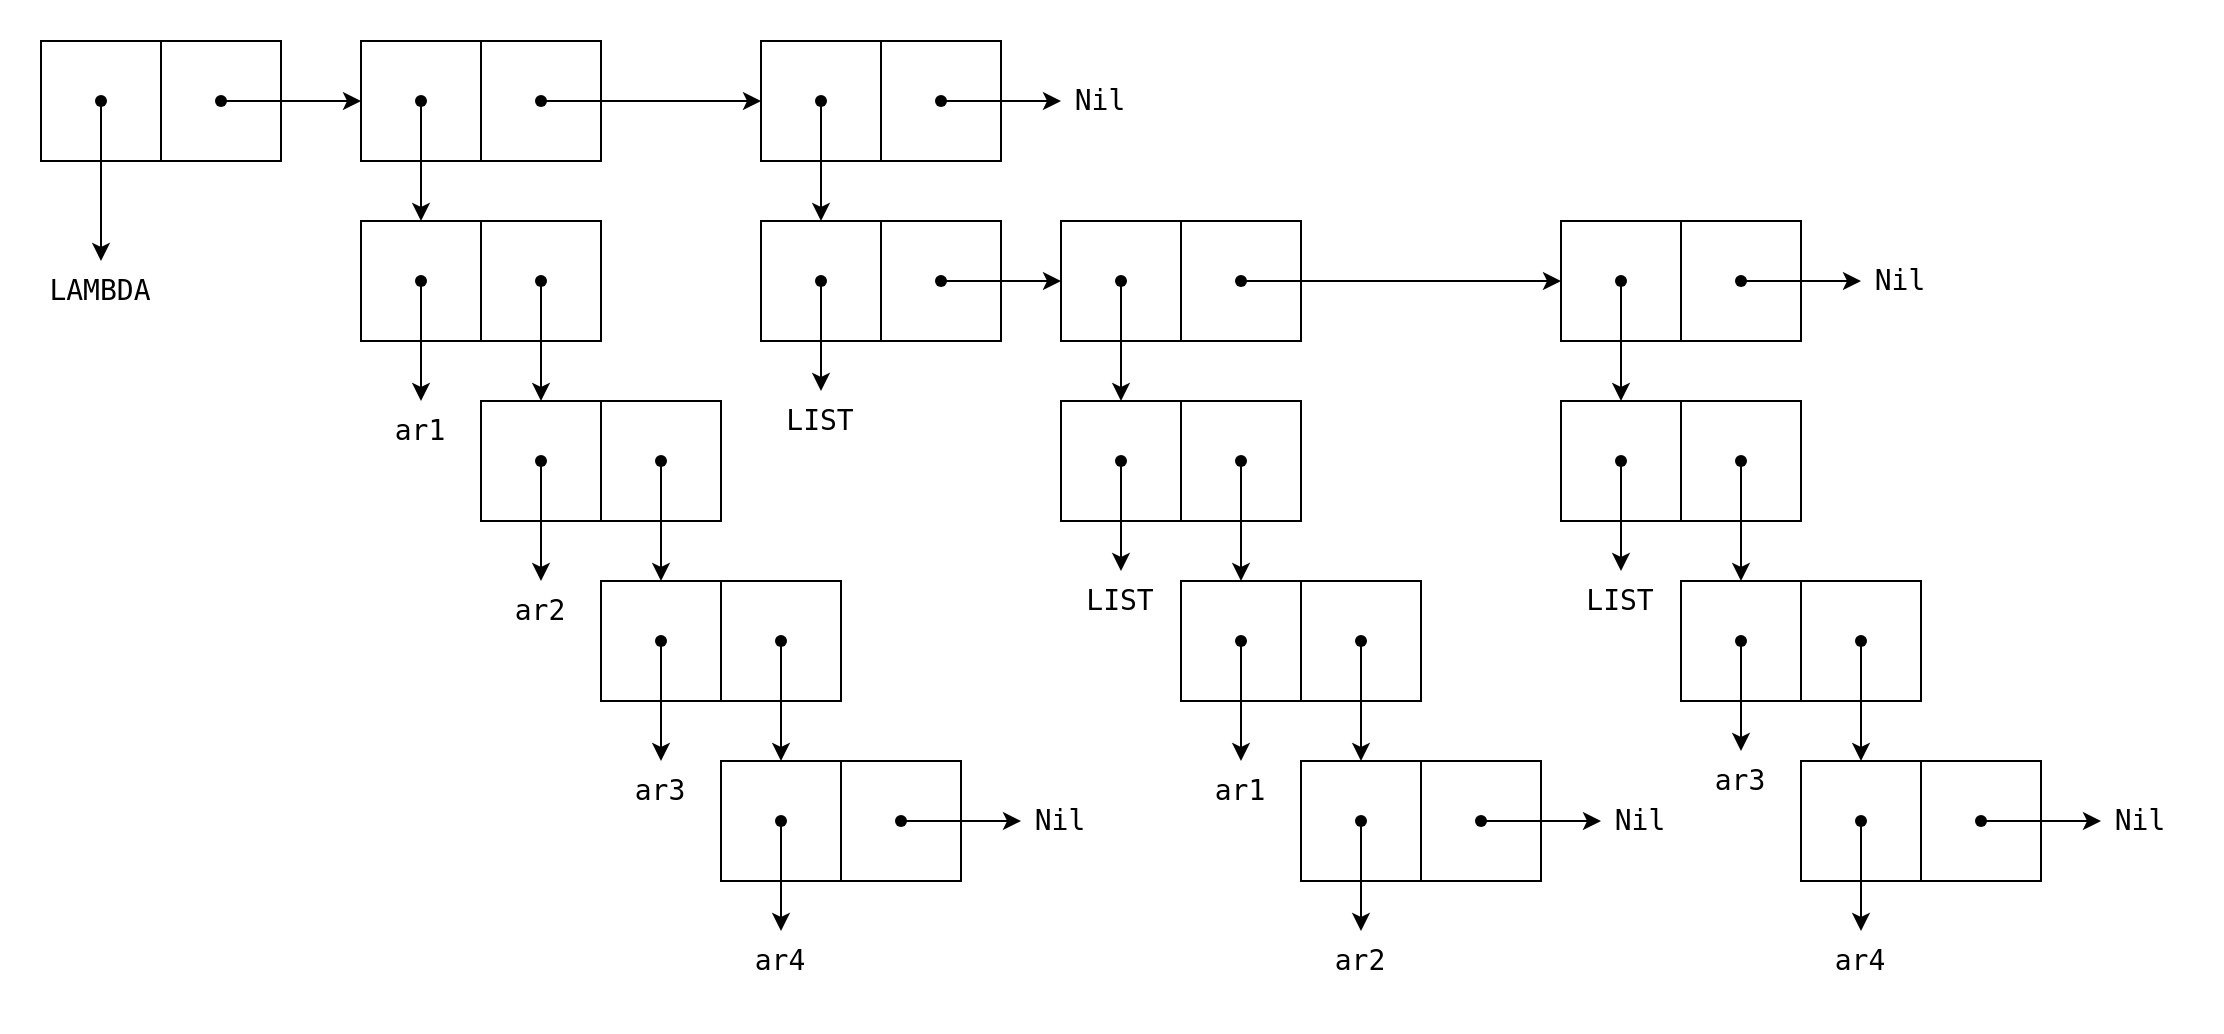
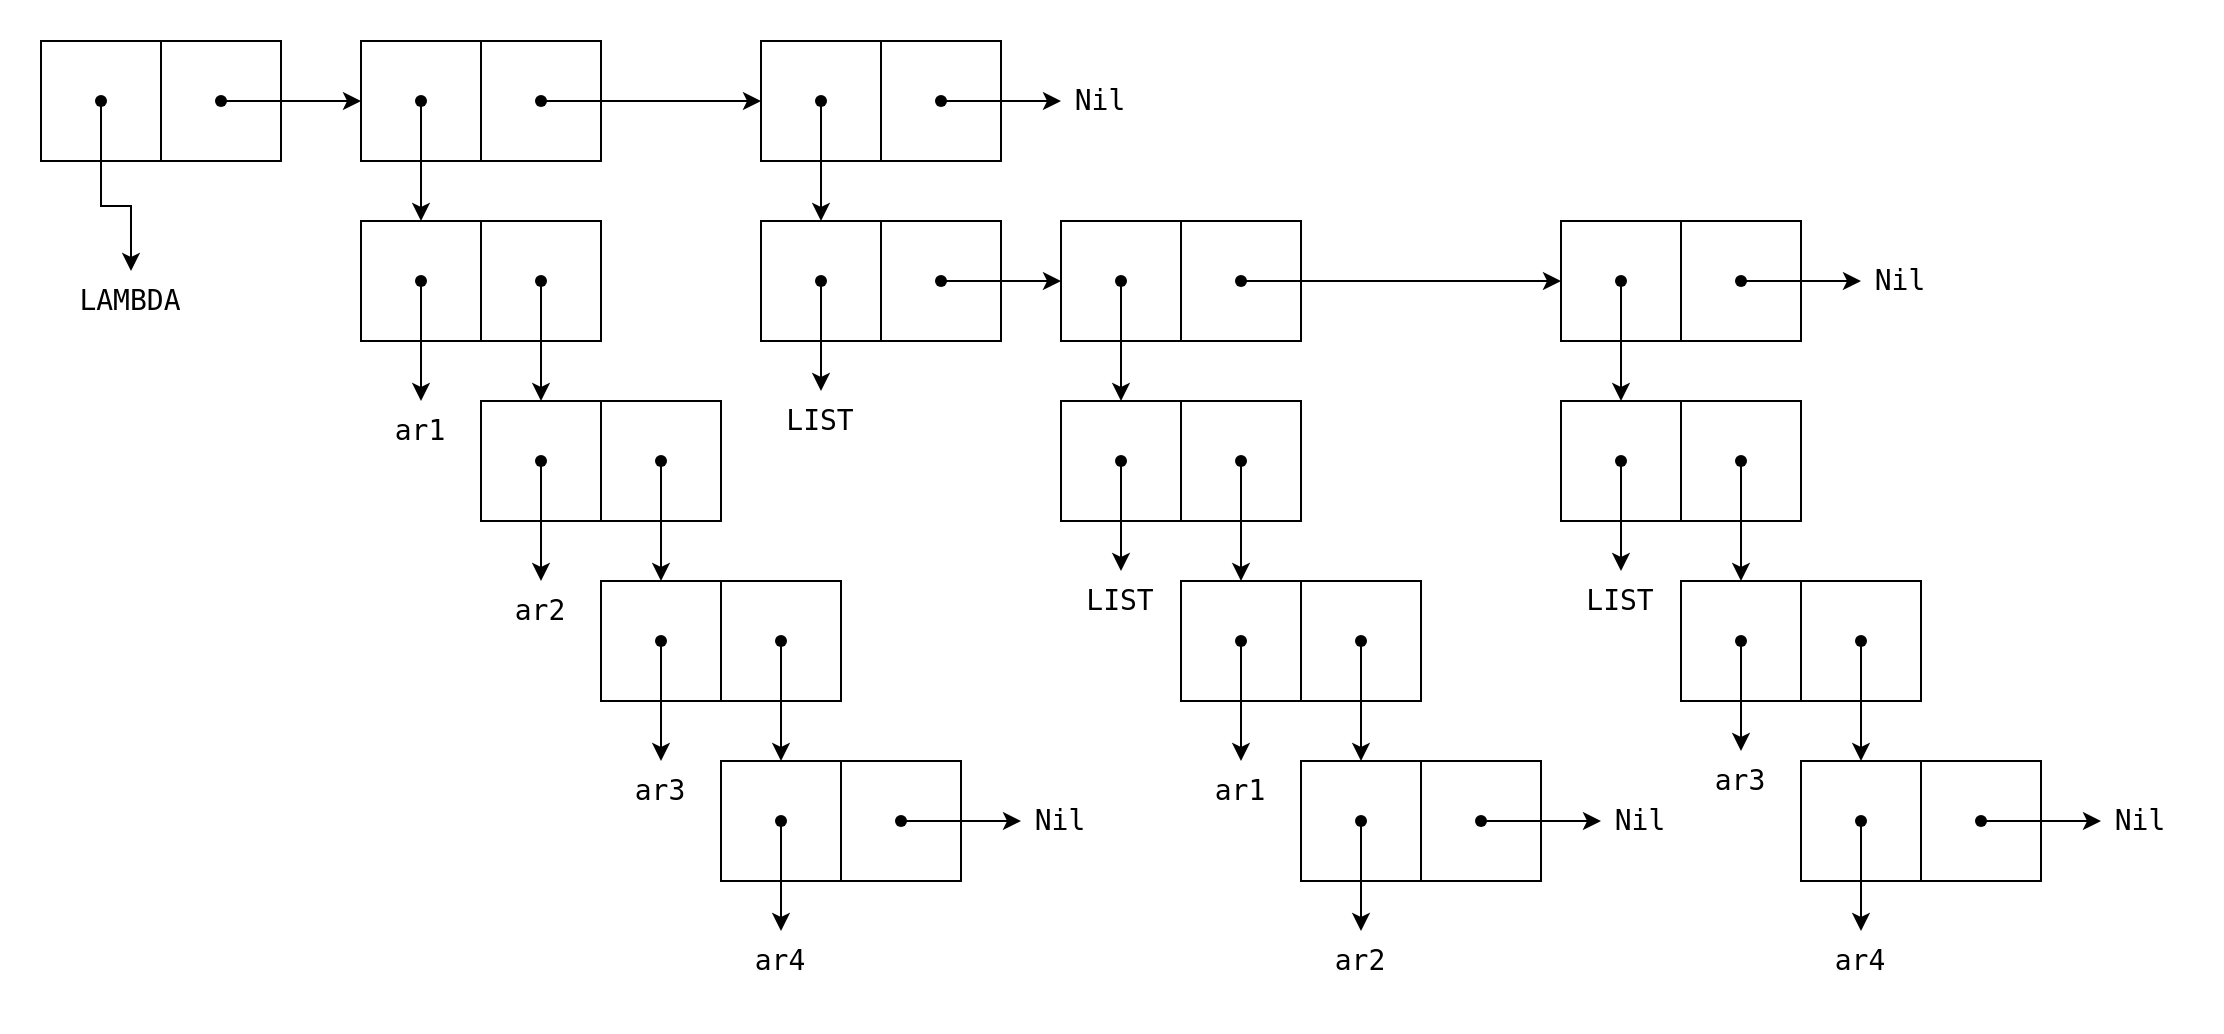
- <mxCell id="12" value="&lt;pre&gt;&lt;font style=&quot;font-size: 14px&quot;&gt;LAMBDA&lt;/font&gt;&lt;/pre&gt;" style="text;html=1;strokeColor=none;fillColor=none;align=center;verticalAlign=middle;whiteSpace=wrap;rounded=0;" parent="1" vertex="1"><mxGeometry x="20" y="130" width="60" height="30" as="geometry" /></mxCell>
+ <mxCell id="12" value="&lt;pre&gt;&lt;font style=&quot;font-size: 14px&quot;&gt;LAMBDA&lt;/font&gt;&lt;/pre&gt;" style="text;html=1;strokeColor=none;fillColor=none;align=center;verticalAlign=middle;whiteSpace=wrap;rounded=0;" parent="1" vertex="1"><mxGeometry x="35" y="135" width="60" height="30" as="geometry" /></mxCell>
